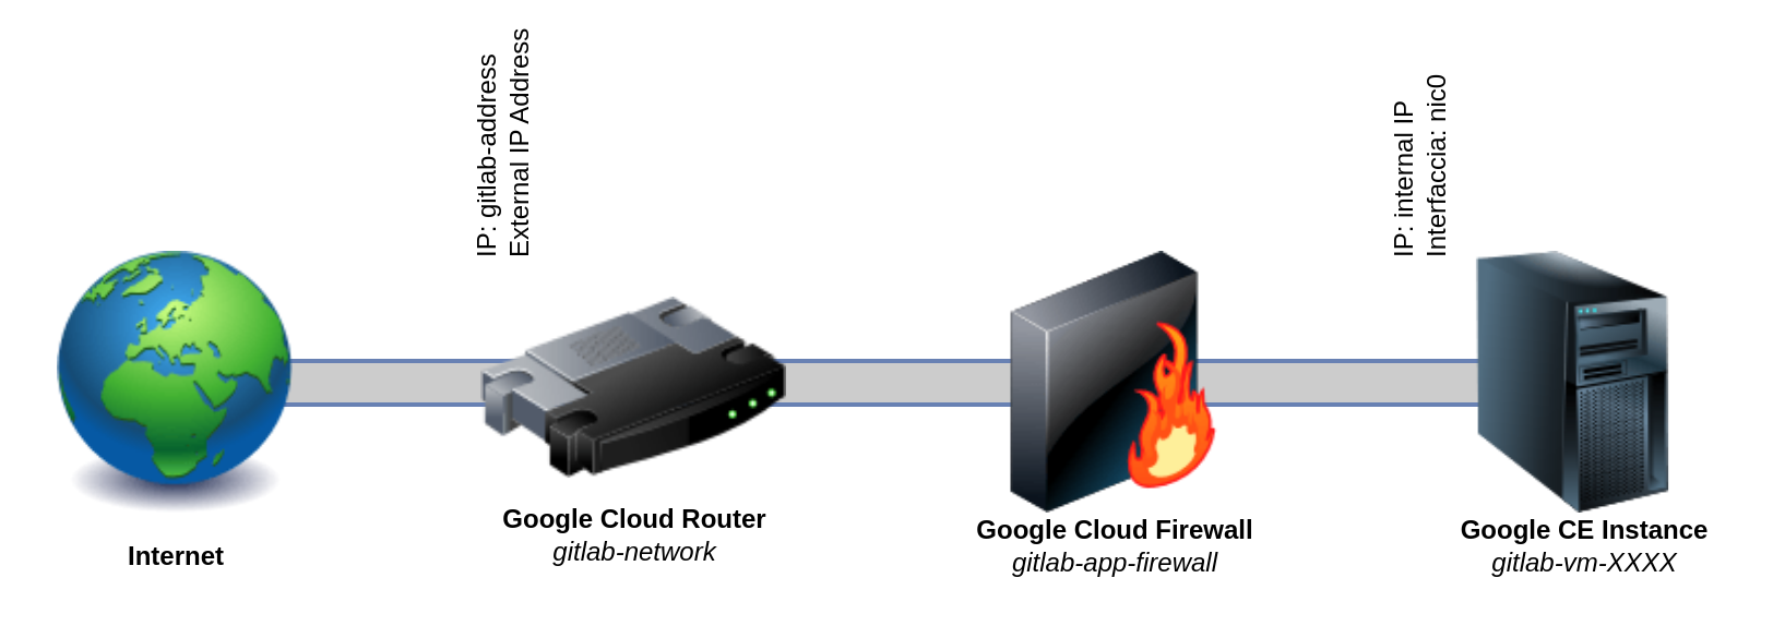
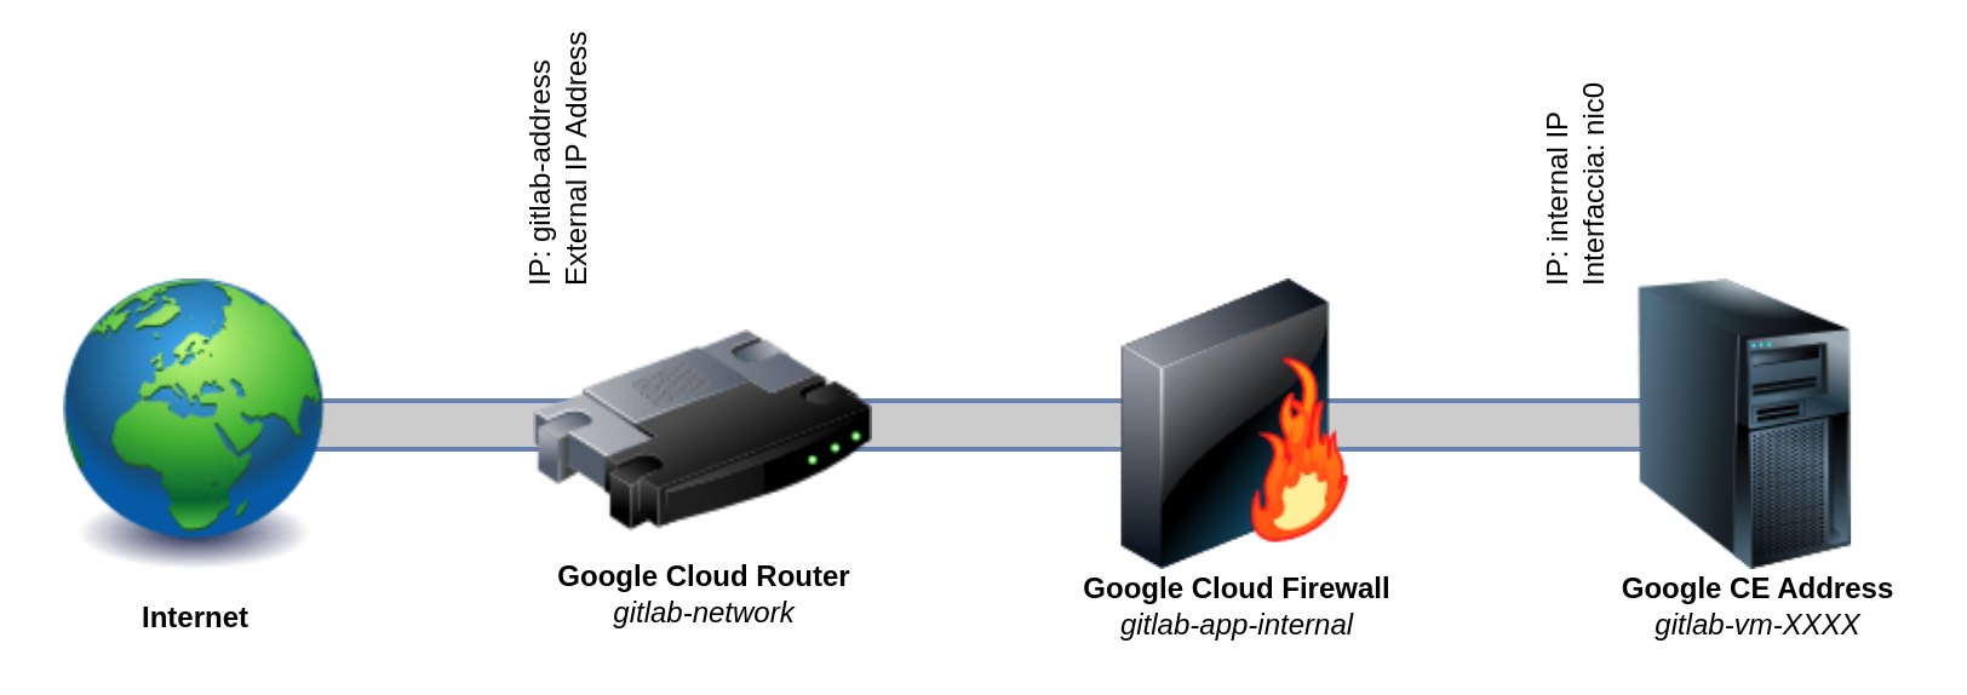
- <mxCell id="9" value="&lt;b&gt;Google Cloud Firewall&lt;/b&gt;&lt;br&gt;&lt;i&gt;gitlab-app-firewall&lt;/i&gt;" style="text;html=1;align=center;verticalAlign=middle;resizable=0;points=[];autosize=1;" vertex="1" parent="1"><mxGeometry x="440" y="210" width="140" height="30" as="geometry" /></mxCell>
+ <mxCell id="9" value="&lt;b&gt;Google Cloud Firewall&lt;/b&gt;&lt;br&gt;&lt;i&gt;gitlab-app-internal&lt;/i&gt;" style="text;html=1;align=center;verticalAlign=middle;resizable=0;points=[];autosize=1;" vertex="1" parent="1"><mxGeometry x="440" y="210" width="140" height="30" as="geometry" /></mxCell>
- <mxCell id="10" value="&lt;b&gt;Google CE Instance&lt;/b&gt;&lt;br&gt;&lt;i&gt;gitlab-vm-XXXX&lt;/i&gt;" style="text;html=1;align=center;verticalAlign=middle;resizable=0;points=[];autosize=1;" vertex="1" parent="1"><mxGeometry x="660" y="210" width="130" height="30" as="geometry" /></mxCell>
+ <mxCell id="10" value="&lt;b&gt;Google CE Address&lt;/b&gt;&lt;br&gt;&lt;i&gt;gitlab-vm-XXXX&lt;/i&gt;" style="text;html=1;align=center;verticalAlign=middle;resizable=0;points=[];autosize=1;" vertex="1" parent="1"><mxGeometry x="660" y="210" width="130" height="30" as="geometry" /></mxCell>
